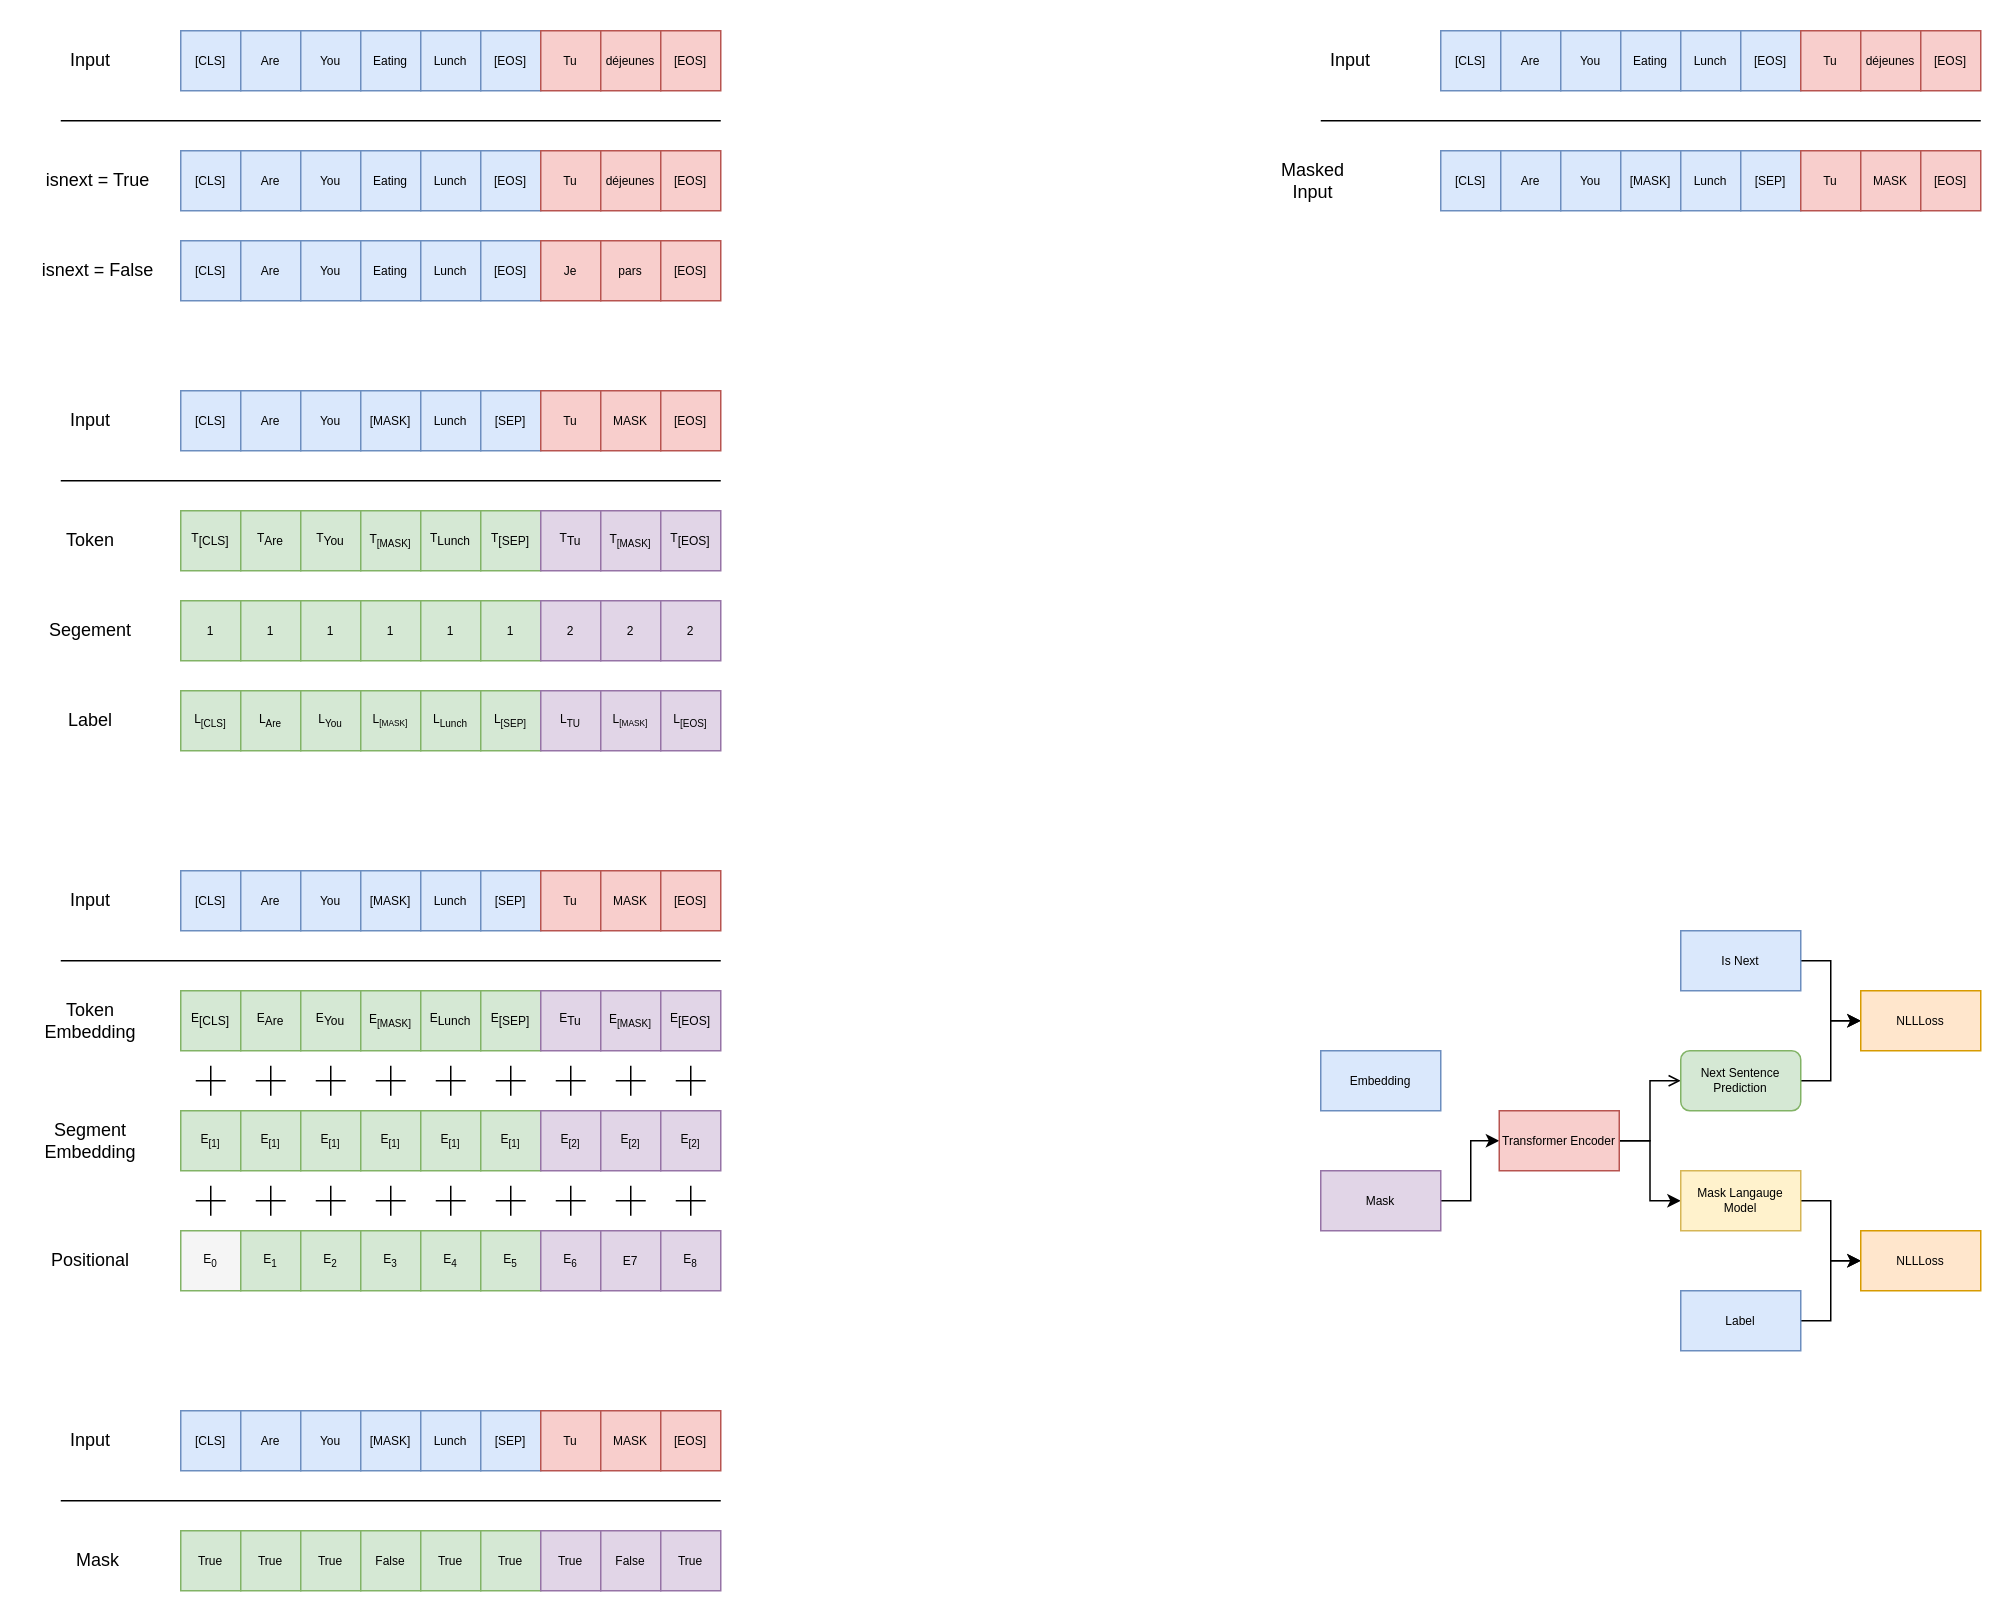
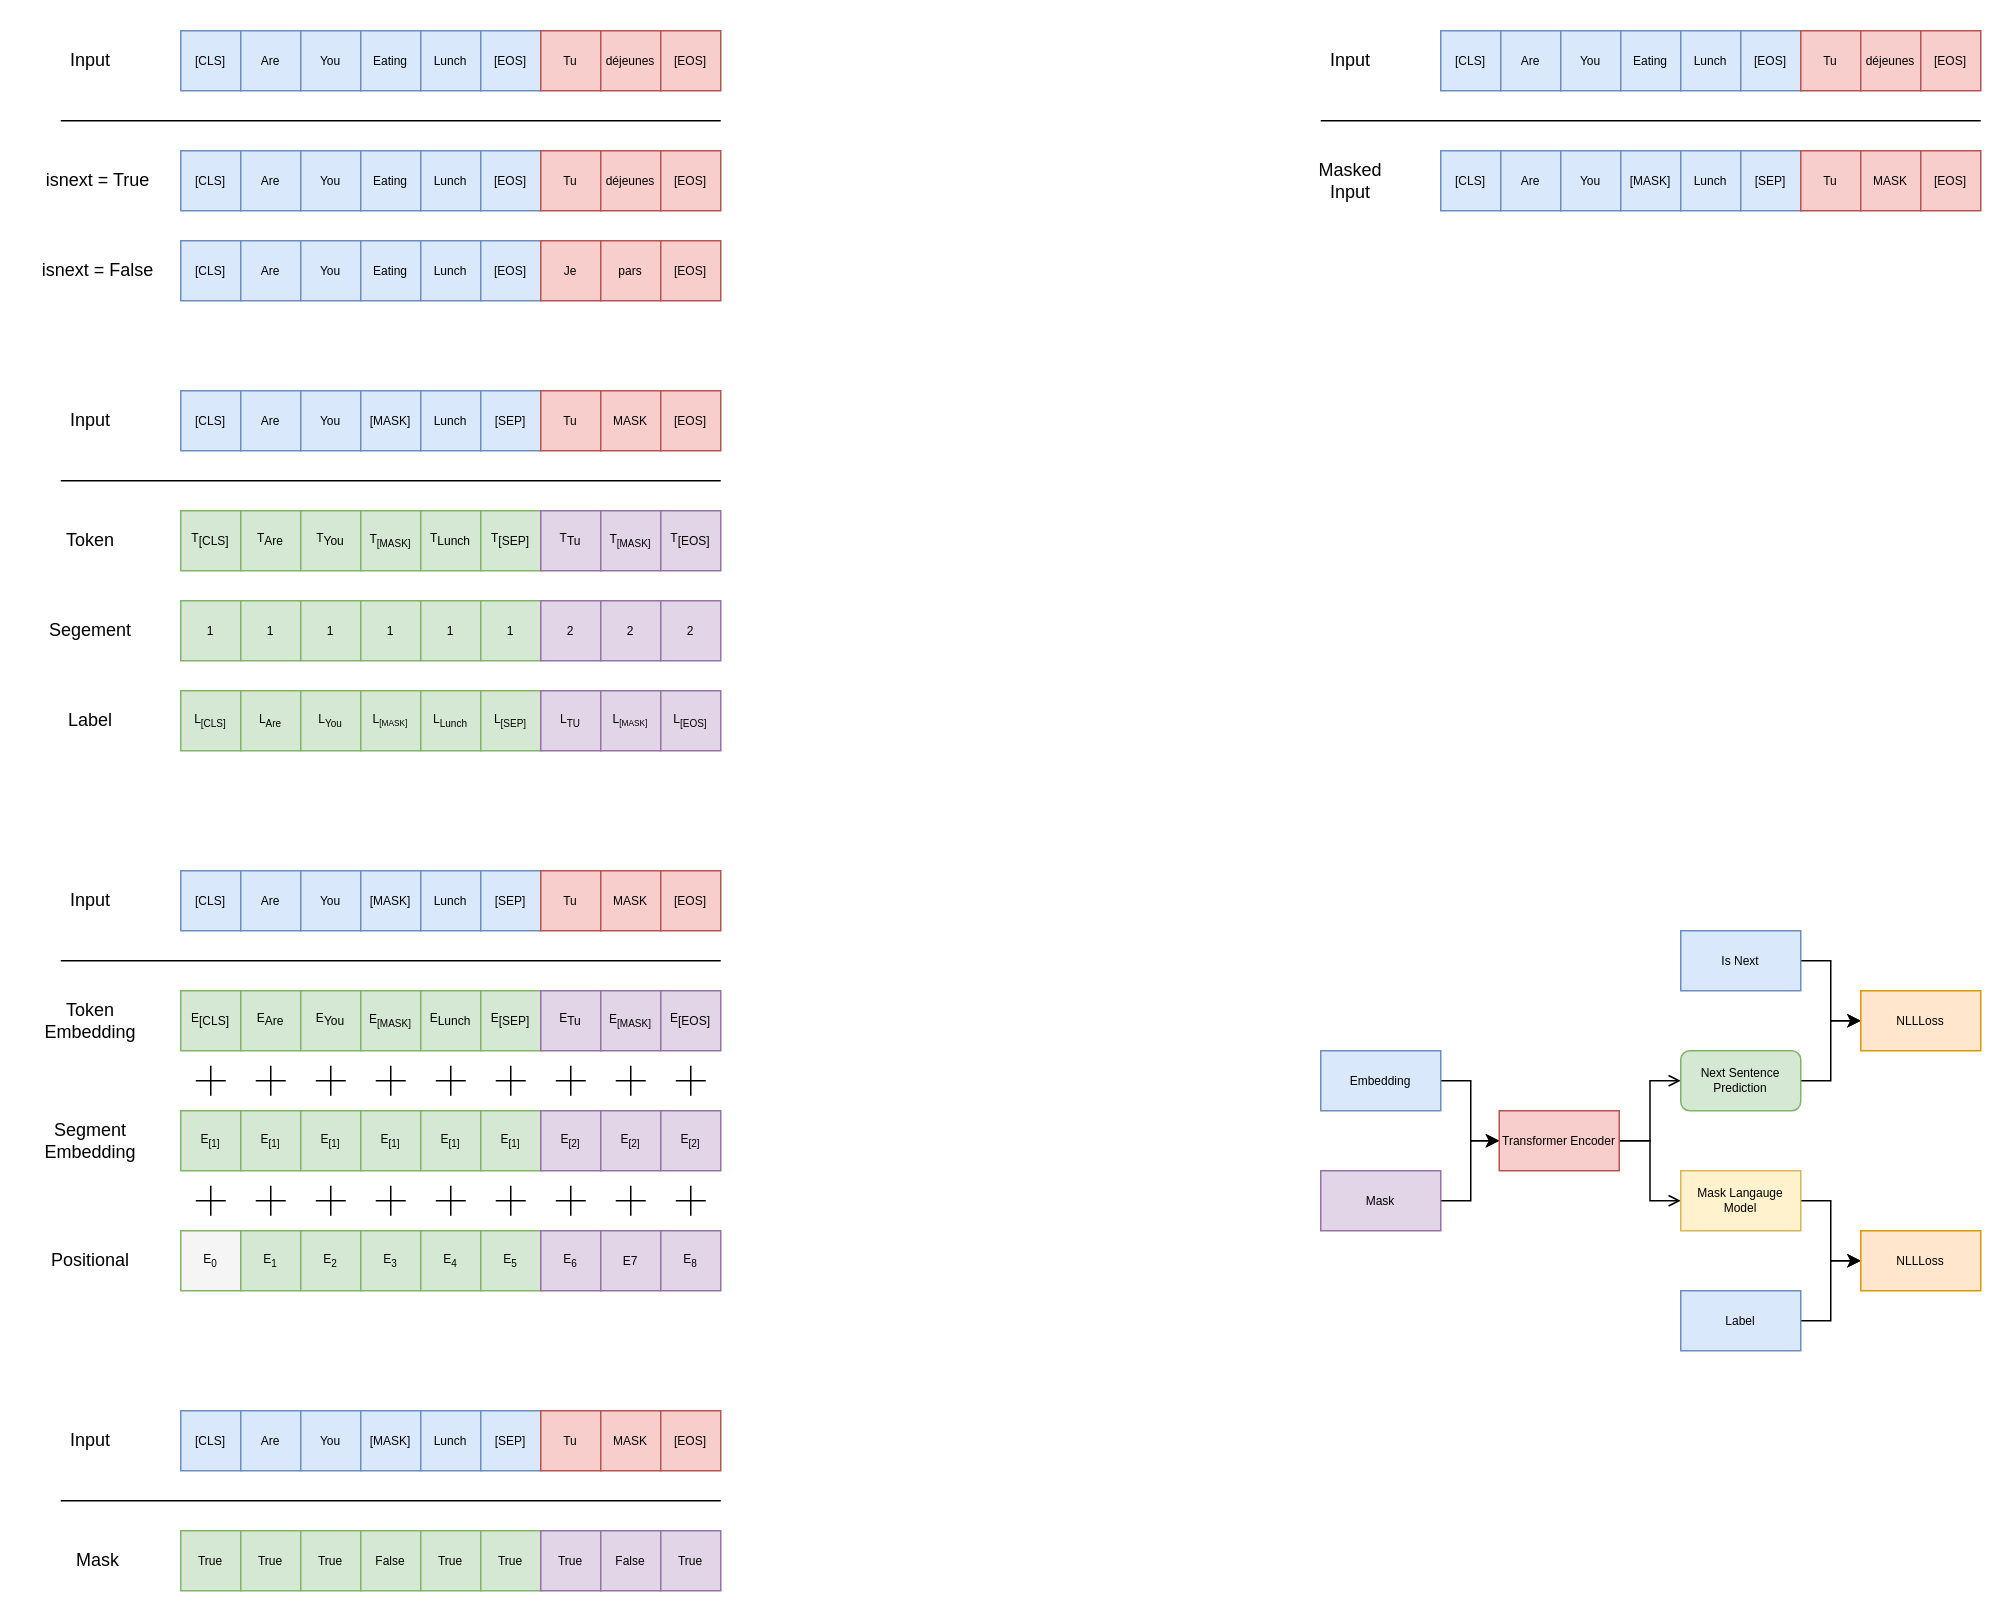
- <mxCell id="208" value="Masked Input" style="text;html=1;strokeColor=none;fillColor=none;align=center;verticalAlign=middle;whiteSpace=wrap;rounded=0;" vertex="1" parent="1"><mxGeometry x="845" y="105" width="60" height="30" as="geometry" /></mxCell>
+ <mxCell id="208" value="Masked Input" style="text;html=1;strokeColor=none;fillColor=none;align=center;verticalAlign=middle;whiteSpace=wrap;rounded=0;" vertex="1" parent="1"><mxGeometry x="870" y="105" width="60" height="30" as="geometry" /></mxCell>
+ <mxCell id="172" style="edgeStyle=orthogonalEdgeStyle;rounded=0;orthogonalLoop=1;jettySize=auto;html=1;exitX=1;exitY=0.5;exitDx=0;exitDy=0;entryX=0;entryY=0.5;entryDx=0;entryDy=0;" edge="1" parent="1" source="173" target="178"><mxGeometry relative="1" as="geometry" /></mxCell>
- <mxCell id="177" style="edgeStyle=orthogonalEdgeStyle;rounded=0;orthogonalLoop=1;jettySize=auto;html=1;exitX=1;exitY=0.5;exitDx=0;exitDy=0;entryX=0;entryY=0.5;entryDx=0;entryDy=0;" edge="1" parent="1" source="178" target="182"><mxGeometry relative="1" as="geometry" /></mxCell>
+ <mxCell id="177" style="edgeStyle=orthogonalEdgeStyle;rounded=0;orthogonalLoop=1;jettySize=auto;html=1;exitX=1;exitY=0.5;exitDx=0;exitDy=0;entryX=0;entryY=0.5;entryDx=0;entryDy=0;endArrow=open;" edge="1" parent="1" source="178" target="182"><mxGeometry relative="1" as="geometry" /></mxCell>
